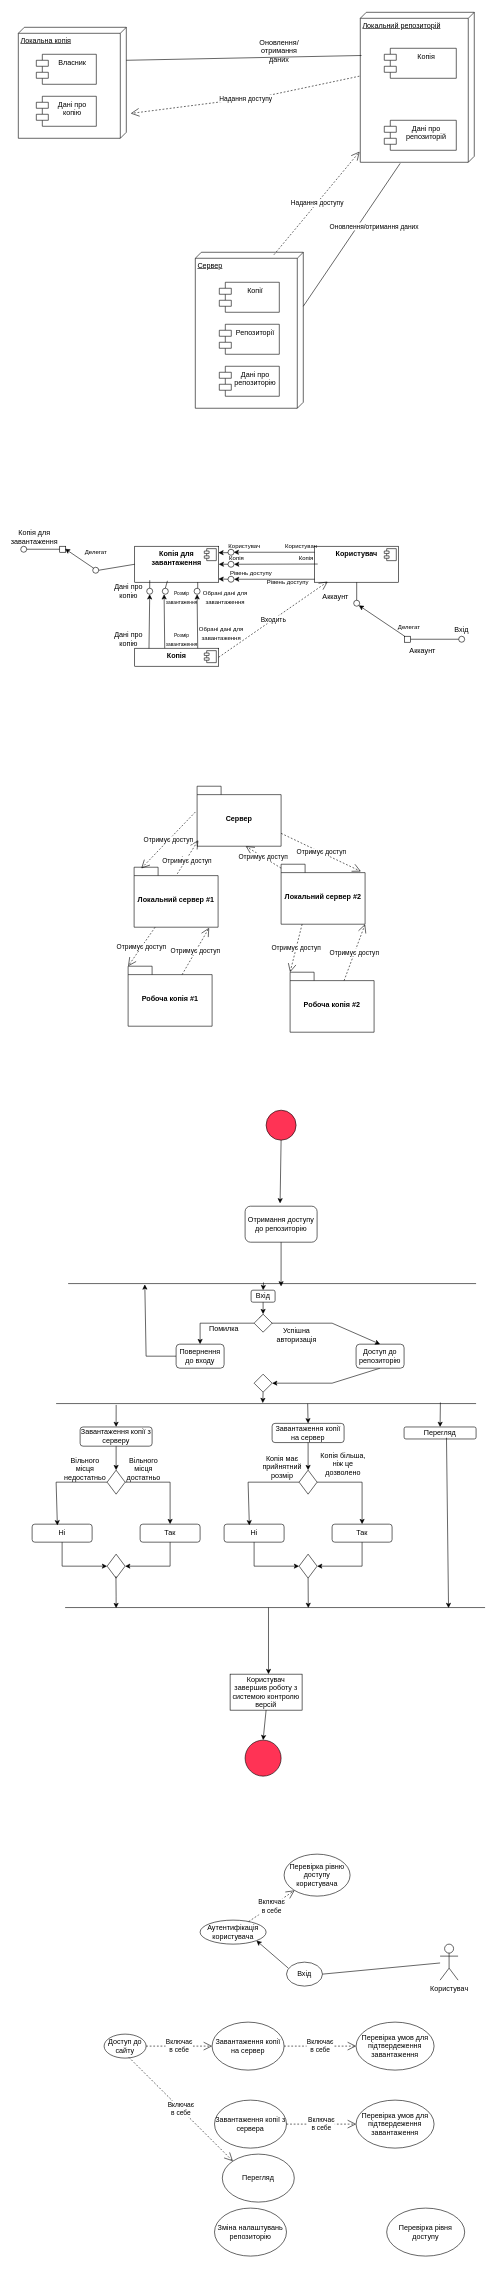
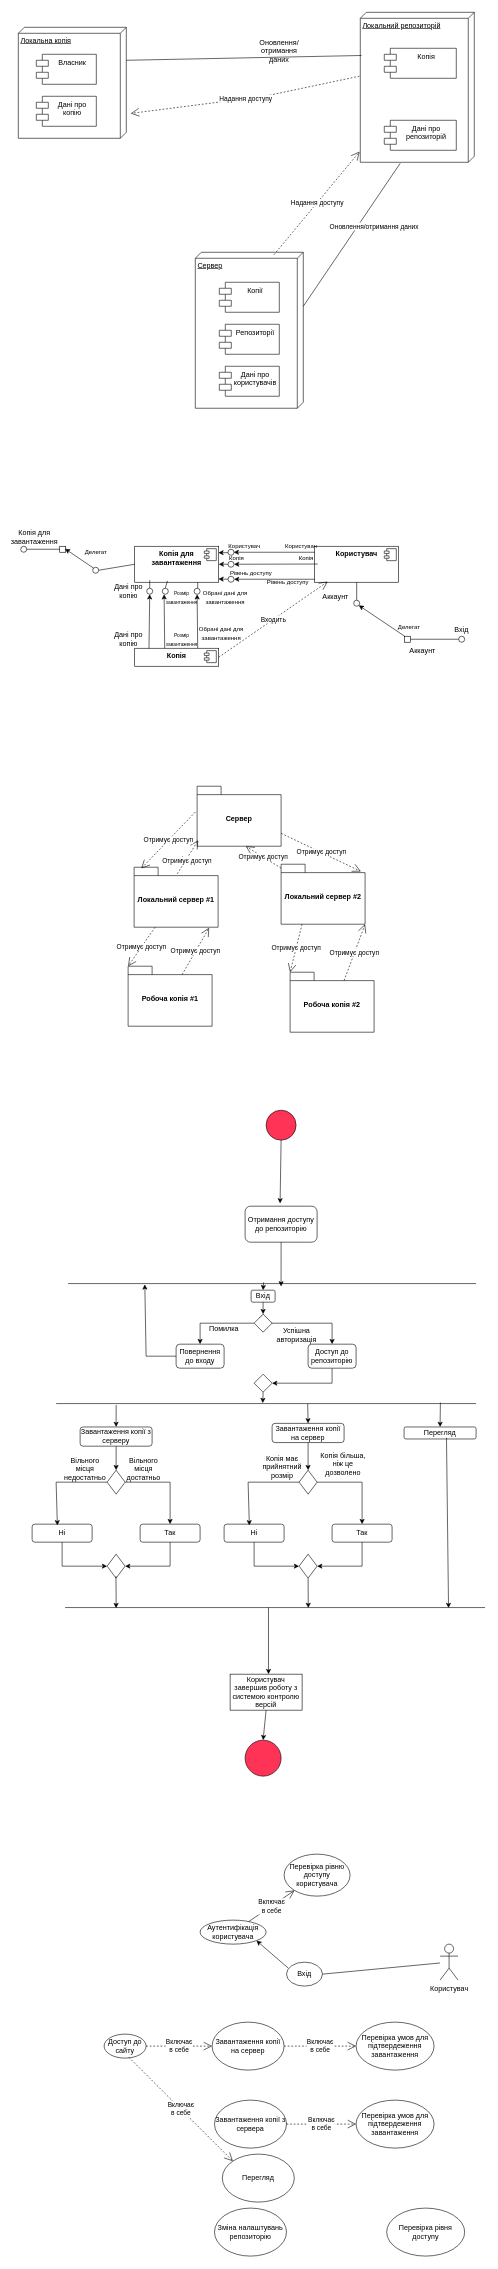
- <mxCell id="16" value="Дані про репозиторію" style="shape=module;align=left;spacingLeft=20;align=center;verticalAlign=top;whiteSpace=wrap;html=1;" vertex="1" parent="1"><mxGeometry x="365" y="610" width="100" height="50" as="geometry" /></mxCell>
+ <mxCell id="16" value="Дані про користувачів" style="shape=module;align=left;spacingLeft=20;align=center;verticalAlign=top;whiteSpace=wrap;html=1;" vertex="1" parent="1"><mxGeometry x="365" y="610" width="100" height="50" as="geometry" /></mxCell>
- <mxCell id="106" value="Доступ до репозиторію" style="rounded=1;whiteSpace=wrap;html=1;" vertex="1" parent="1"><mxGeometry x="593" y="2240" width="80" height="40" as="geometry" /></mxCell>
+ <mxCell id="106" value="Доступ до репозиторію" style="rounded=1;whiteSpace=wrap;html=1;" vertex="1" parent="1"><mxGeometry x="513" y="2240" width="80" height="40" as="geometry" /></mxCell>
- <mxCell id="158" value="Включає&lt;br&gt;в себе" style="endArrow=open;endSize=12;dashed=1;html=1;rounded=0;" edge="1" parent="1" source="148" target="157"><mxGeometry width="160" relative="1" as="geometry"><mxPoint x="232" y="3399" as="sourcePoint" /><mxPoint x="359" y="3244" as="targetPoint" /></mxGeometry></mxCell>
+ <mxCell id="158" value="Включає&lt;br&gt;в себе" style="endArrow=open;endSize=12;dashed=0;html=1;rounded=0;" edge="1" parent="1" source="148" target="157"><mxGeometry width="160" relative="1" as="geometry"><mxPoint x="232" y="3399" as="sourcePoint" /><mxPoint x="359" y="3244" as="targetPoint" /></mxGeometry></mxCell>
